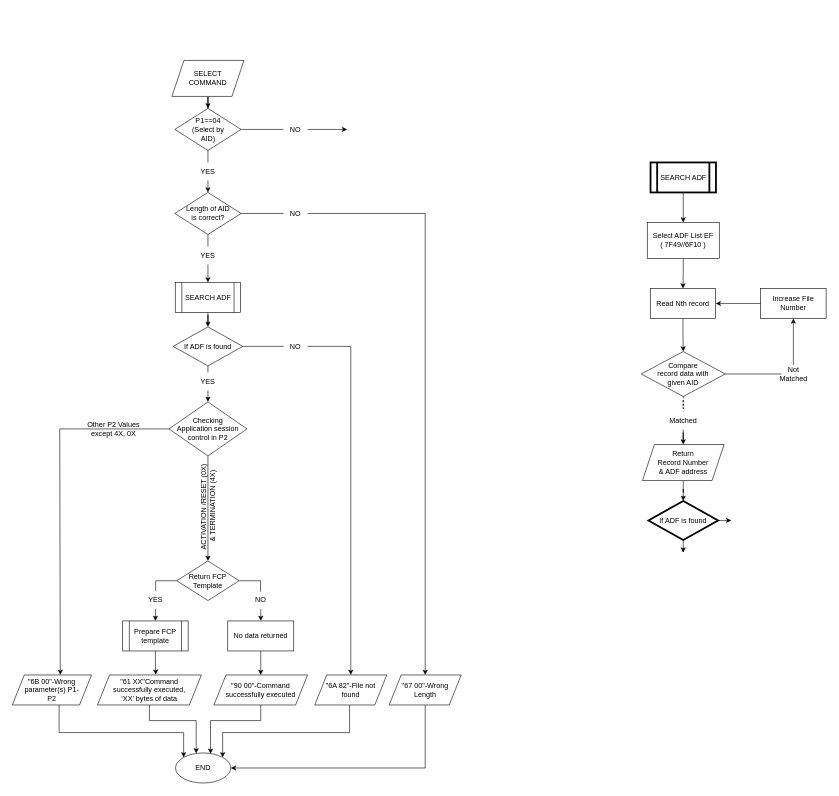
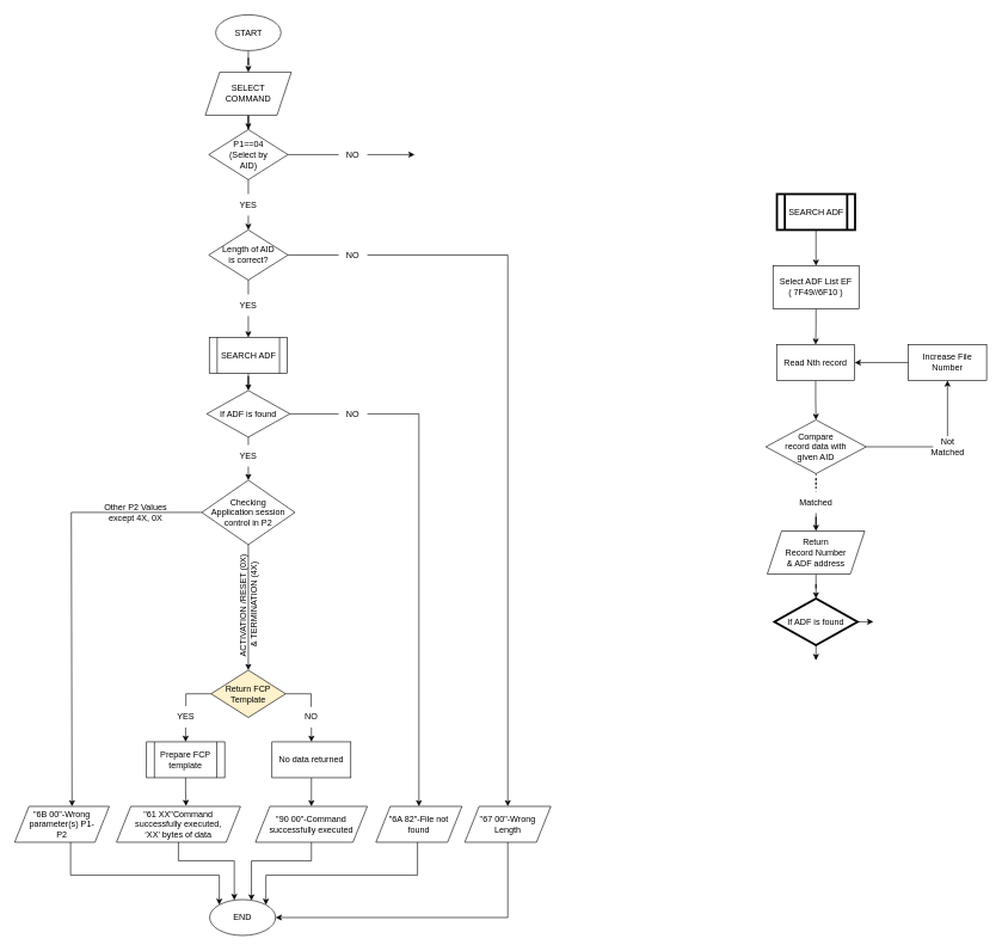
+ <mxCell id="3" value="START" style="ellipse;whiteSpace=wrap;html=1;" parent="1" vertex="1"><mxGeometry x="300.5" y="20" width="91" height="50" as="geometry" /></mxCell>
+ <mxCell id="2" style="edgeStyle=orthogonalEdgeStyle;rounded=0;orthogonalLoop=1;jettySize=auto;html=1;entryX=0.5;entryY=0;entryDx=0;entryDy=0;" parent="1" source="3" target="5" edge="1"><mxGeometry relative="1" as="geometry" /></mxCell>
- <mxCell id="15" value="Return FCP Template" style="rhombus;whiteSpace=wrap;html=1;rounded=0;" parent="1" vertex="1"><mxGeometry x="294" y="934" width="104" height="66" as="geometry" /></mxCell>
+ <mxCell id="15" value="Return FCP Template" style="rhombus;whiteSpace=wrap;html=1;rounded=0;fillColor=#fff2cc;" parent="1" vertex="1"><mxGeometry x="294" y="934" width="104" height="66" as="geometry" /></mxCell>
